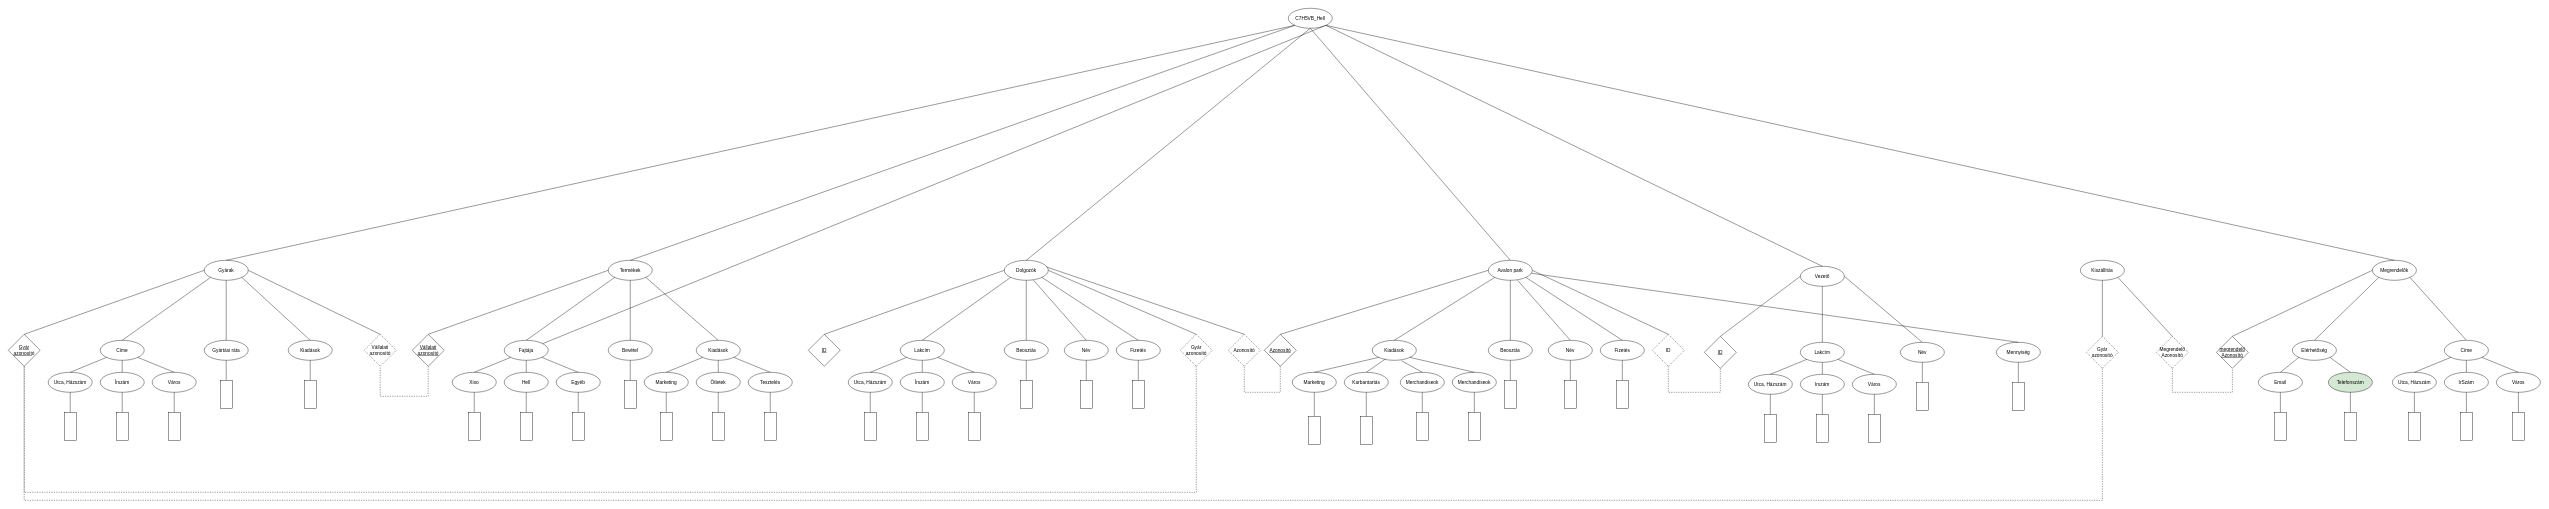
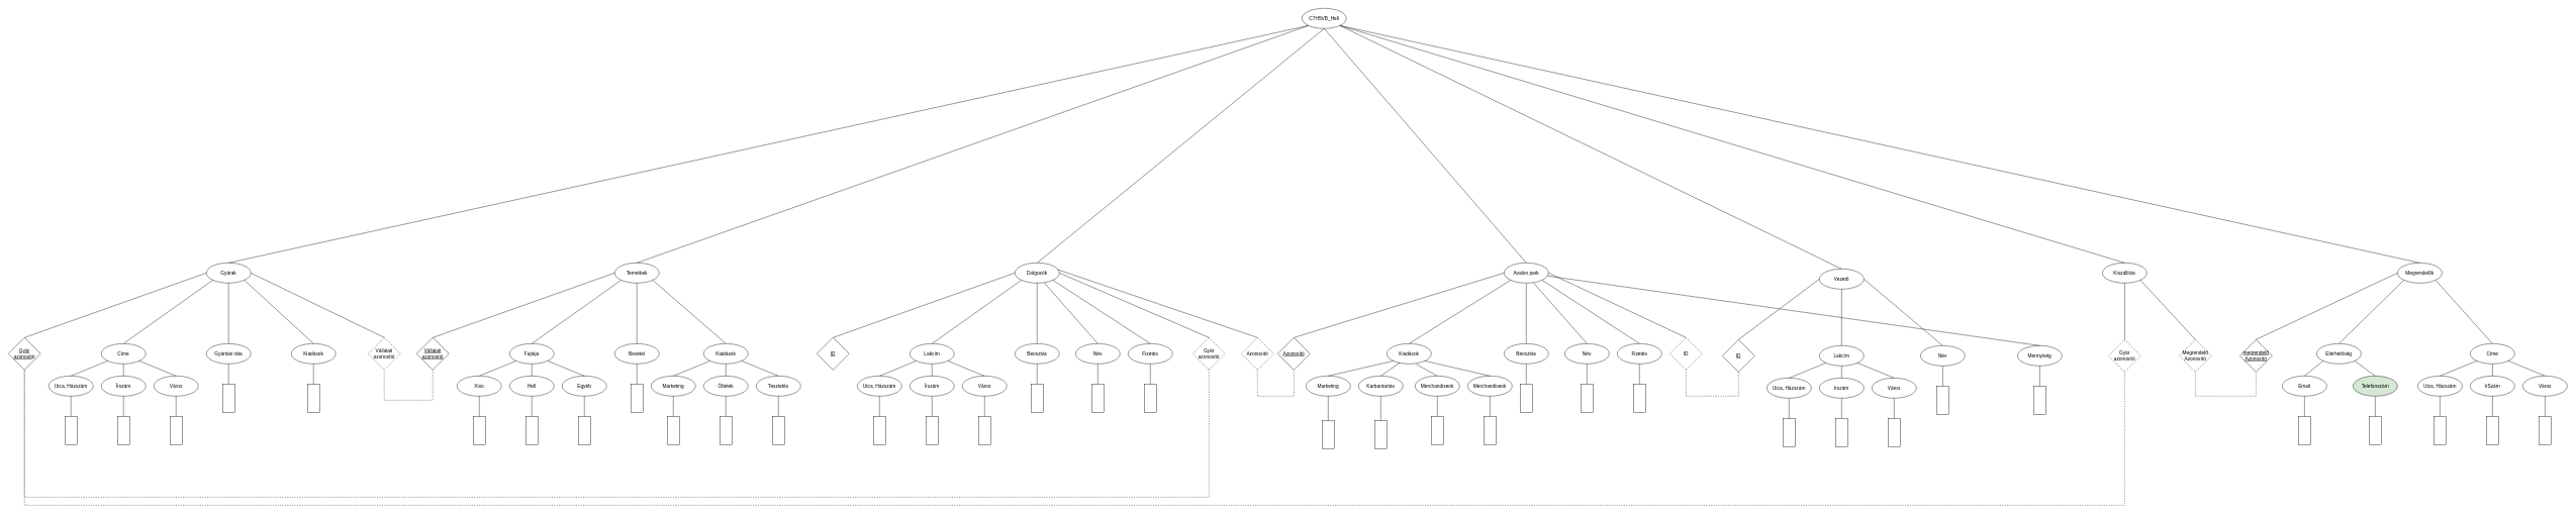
- <mxCell id="201" value="" style="endArrow=none;html=1;rounded=0;exitX=1;exitY=1;exitDx=0;exitDy=0;" edge="1" parent="1" source="195" target="30"><mxGeometry width="50" height="50" relative="1" as="geometry"><mxPoint x="3360" y="-190" as="sourcePoint" /><mxPoint x="3410" y="-240" as="targetPoint" /></mxGeometry></mxCell>
+ <mxCell id="201" value="" style="endArrow=none;html=1;rounded=0;entryX=0.5;entryY=0;entryDx=0;entryDy=0;exitX=1;exitY=1;exitDx=0;exitDy=0;" edge="1" parent="1" source="195" target="157"><mxGeometry width="50" height="50" relative="1" as="geometry"><mxPoint x="3360" y="-190" as="sourcePoint" /><mxPoint x="3410" y="-240" as="targetPoint" /></mxGeometry></mxCell>
